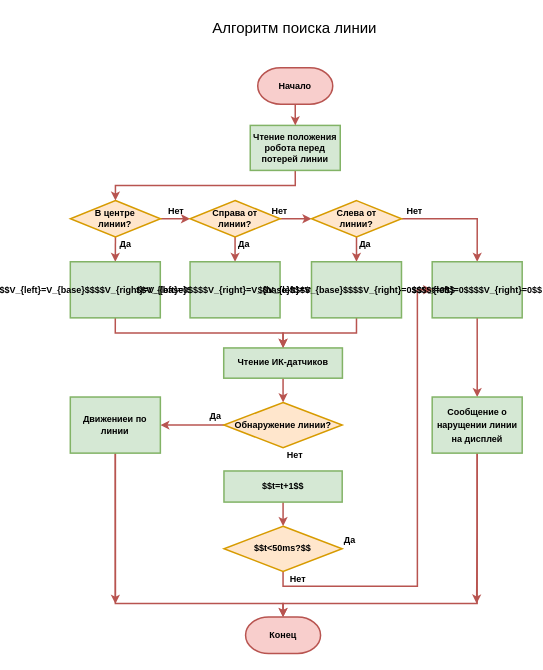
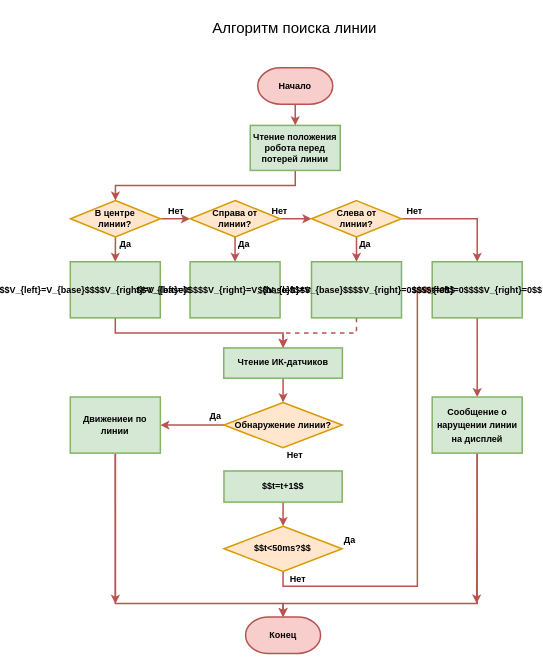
- <mxCell id="21" style="edgeStyle=orthogonalEdgeStyle;rounded=0;orthogonalLoop=1;jettySize=auto;html=1;exitX=0.5;exitY=1;exitDx=0;exitDy=0;entryX=0;entryY=0.5;entryDx=0;entryDy=0;fillColor=#f8cecc;strokeColor=#b85450;strokeWidth=2;" edge="1" parent="1" source="22" target="12"><mxGeometry relative="1" as="geometry"><Array as="points"><mxPoint x="304" y="781" /><mxPoint x="483" y="781" /><mxPoint x="483" y="386" /></Array></mxGeometry></mxCell>
+ <mxCell id="21" style="edgeStyle=orthogonalEdgeStyle;rounded=0;orthogonalLoop=1;jettySize=auto;html=1;exitX=0.5;exitY=1;exitDx=0;exitDy=0;entryX=0;entryY=0.5;entryDx=0;entryDy=0;fillColor=#f8cecc;strokeColor=#b85450;strokeWidth=2;endArrow=open;" edge="1" parent="1" source="22" target="12"><mxGeometry relative="1" as="geometry"><Array as="points"><mxPoint x="304" y="781" /><mxPoint x="483" y="781" /><mxPoint x="483" y="386" /></Array></mxGeometry></mxCell>
- <mxCell id="24" style="edgeStyle=orthogonalEdgeStyle;rounded=0;orthogonalLoop=1;jettySize=auto;html=1;exitX=0.5;exitY=1;exitDx=0;exitDy=0;entryX=0.5;entryY=0;entryDx=0;entryDy=0;fontStyle=1;strokeWidth=2;fillColor=#f8cecc;strokeColor=#b85450;" parent="1" source="25" target="16" edge="1"><mxGeometry relative="1" as="geometry" /></mxCell>
+ <mxCell id="24" style="edgeStyle=orthogonalEdgeStyle;rounded=0;orthogonalLoop=1;jettySize=auto;html=1;exitX=0.5;exitY=1;exitDx=0;exitDy=0;entryX=0.5;entryY=0;entryDx=0;entryDy=0;fontStyle=1;strokeWidth=2;fillColor=#f8cecc;strokeColor=#b85450;dashed=1;" parent="1" source="25" target="16" edge="1"><mxGeometry relative="1" as="geometry" /></mxCell>
